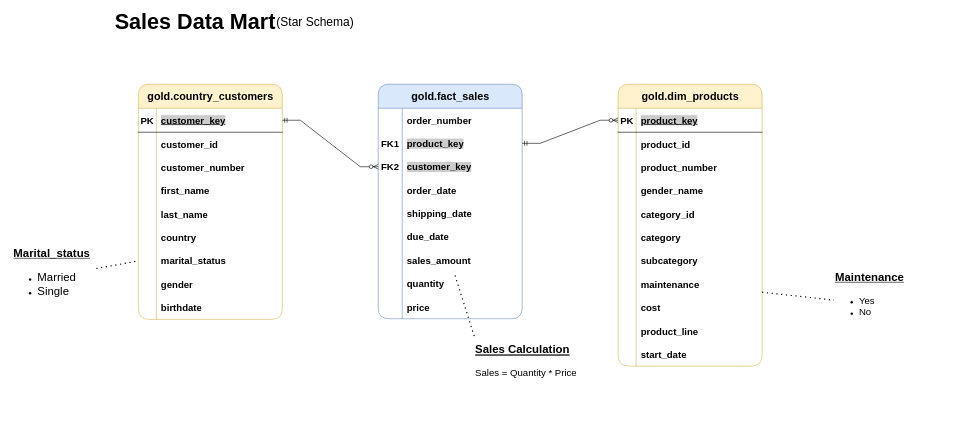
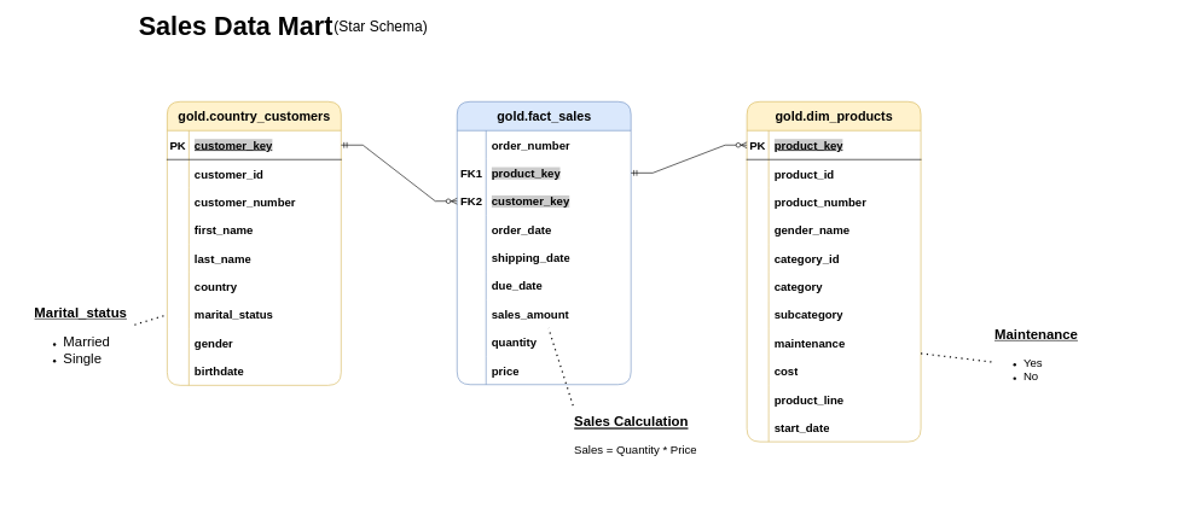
- <mxCell id="98" value="&lt;h1 style=&quot;margin-top: 0px;&quot;&gt;&lt;span style=&quot;background-color: transparent; color: light-dark(rgb(0, 0, 0), rgb(255, 255, 255)); font-size: 19px;&quot;&gt;&lt;u&gt;Marital_status&lt;/u&gt;&lt;/span&gt;&lt;/h1&gt;&lt;div&gt;&lt;ul&gt;&lt;li&gt;&lt;span style=&quot;background-color: transparent; color: light-dark(rgb(0, 0, 0), rgb(255, 255, 255)); font-size: 19px;&quot;&gt;Married&lt;/span&gt;&lt;/li&gt;&lt;li&gt;&lt;span style=&quot;background-color: transparent; color: light-dark(rgb(0, 0, 0), rgb(255, 255, 255)); font-size: 19px;&quot;&gt;Single&lt;/span&gt;&lt;/li&gt;&lt;/ul&gt;&lt;/div&gt;" style="text;html=1;whiteSpace=wrap;overflow=hidden;rounded=0;" parent="1" vertex="1"><mxGeometry x="20" y="400" width="140" height="120" as="geometry" /></mxCell>
+ <mxCell id="98" value="&lt;h1 style=&quot;margin-top: 0px;&quot;&gt;&lt;span style=&quot;background-color: transparent; color: light-dark(rgb(0, 0, 0), rgb(255, 255, 255)); font-size: 19px;&quot;&gt;&lt;u&gt;Marital_status&lt;/u&gt;&lt;/span&gt;&lt;/h1&gt;&lt;div&gt;&lt;ul&gt;&lt;li&gt;&lt;span style=&quot;background-color: transparent; color: light-dark(rgb(0, 0, 0), rgb(255, 255, 255)); font-size: 19px;&quot;&gt;Married&lt;/span&gt;&lt;/li&gt;&lt;li&gt;&lt;span style=&quot;background-color: transparent; color: light-dark(rgb(0, 0, 0), rgb(255, 255, 255)); font-size: 19px;&quot;&gt;Single&lt;/span&gt;&lt;/li&gt;&lt;/ul&gt;&lt;/div&gt;" style="text;html=1;whiteSpace=wrap;overflow=hidden;rounded=0;" parent="1" vertex="1"><mxGeometry x="45" y="410" width="140" height="120" as="geometry" /></mxCell>
- <mxCell id="101" value="&lt;h1 style=&quot;margin-top: 0px;&quot;&gt;&lt;span style=&quot;font-size: 19px;&quot;&gt;&lt;u&gt;Maintenance&lt;/u&gt;&lt;/span&gt;&lt;/h1&gt;&lt;p&gt;&lt;/p&gt;&lt;ul&gt;&lt;li&gt;&lt;span style=&quot;font-size: 16px;&quot;&gt;Yes&lt;/span&gt;&lt;/li&gt;&lt;li&gt;&lt;span style=&quot;font-size: 16px;&quot;&gt;No&lt;/span&gt;&lt;/li&gt;&lt;/ul&gt;&lt;p&gt;&lt;/p&gt;" style="text;html=1;whiteSpace=wrap;overflow=hidden;rounded=0;" parent="1" vertex="1"><mxGeometry x="1390" y="440" width="220" height="120" as="geometry" /></mxCell>
+ <mxCell id="101" value="&lt;h1 style=&quot;margin-top: 0px;&quot;&gt;&lt;span style=&quot;font-size: 19px;&quot;&gt;&lt;u&gt;Maintenance&lt;/u&gt;&lt;/span&gt;&lt;/h1&gt;&lt;p&gt;&lt;/p&gt;&lt;ul&gt;&lt;li&gt;&lt;span style=&quot;font-size: 16px;&quot;&gt;Yes&lt;/span&gt;&lt;/li&gt;&lt;li&gt;&lt;span style=&quot;font-size: 16px;&quot;&gt;No&lt;/span&gt;&lt;/li&gt;&lt;/ul&gt;&lt;p&gt;&lt;/p&gt;" style="text;html=1;whiteSpace=wrap;overflow=hidden;rounded=0;" parent="1" vertex="1"><mxGeometry x="1370" y="440" width="220" height="120" as="geometry" /></mxCell>
